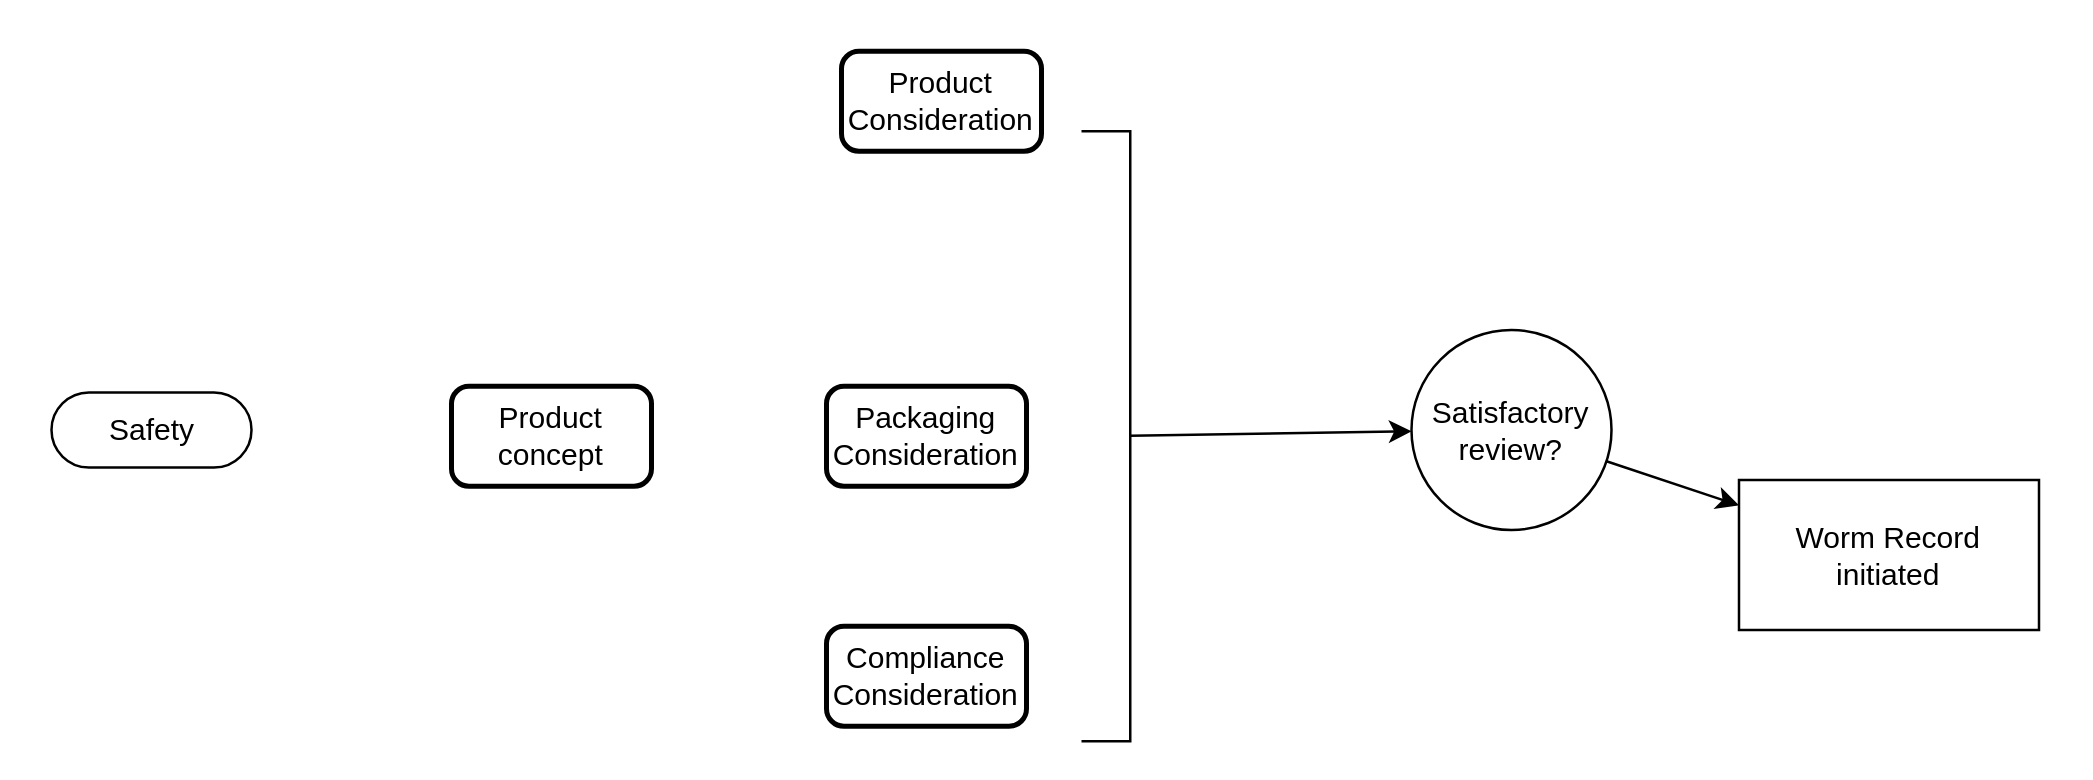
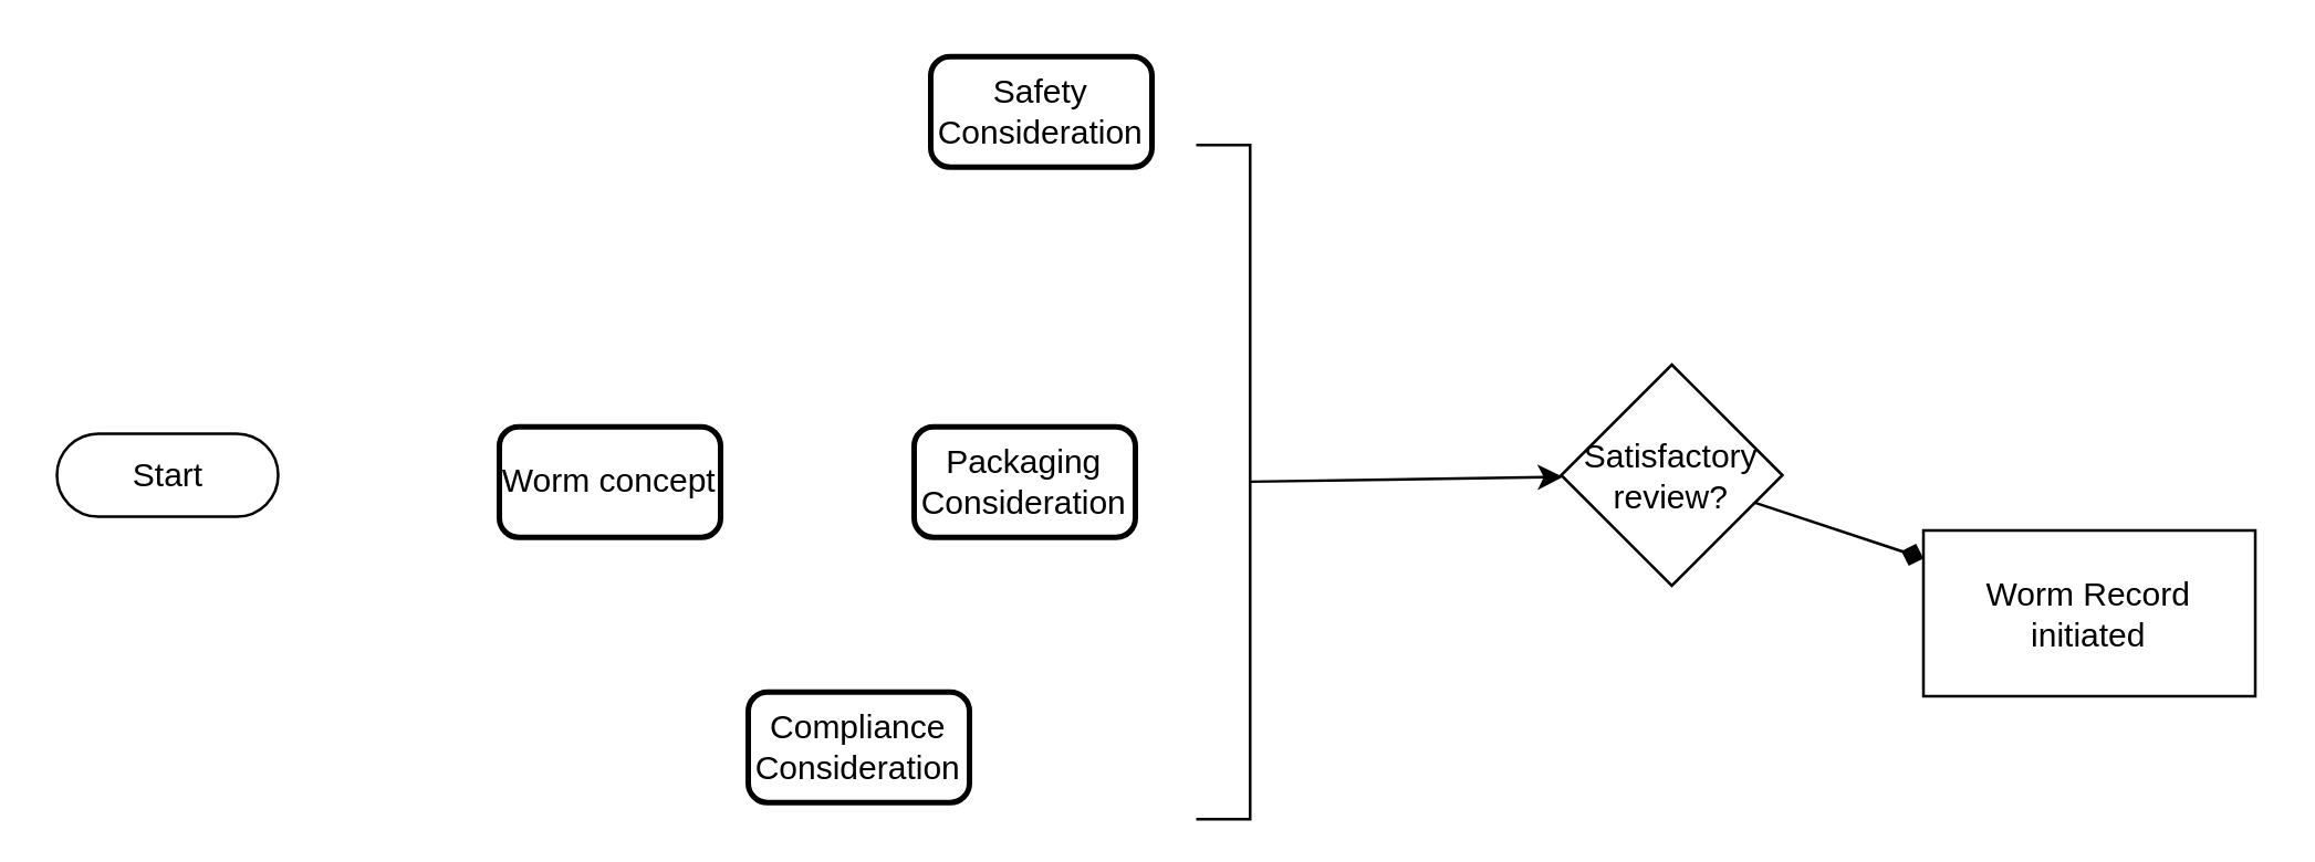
- <mxCell id="4" value="Product Consideration" style="rounded=1;whiteSpace=wrap;html=1;absoluteArcSize=1;arcSize=14;strokeWidth=2;" parent="1" vertex="1"><mxGeometry x="336" y="20" width="80" height="40" as="geometry" /></mxCell>
+ <mxCell id="4" value="Safety Consideration" style="rounded=1;whiteSpace=wrap;html=1;absoluteArcSize=1;arcSize=14;strokeWidth=2;" parent="1" vertex="1"><mxGeometry x="336" y="20" width="80" height="40" as="geometry" /></mxCell>
- <mxCell id="12" value="Satisfactory review?" style="ellipse;whiteSpace=wrap;html=1;" vertex="1" parent="1"><mxGeometry x="564" y="131.5" width="80" height="80" as="geometry" /></mxCell>
+ <mxCell id="12" value="Satisfactory review?" style="rhombus;whiteSpace=wrap;html=1;" vertex="1" parent="1"><mxGeometry x="564" y="131.5" width="80" height="80" as="geometry" /></mxCell>
- <mxCell id="2" value="Safety" style="html=1;dashed=0;whitespace=wrap;shape=mxgraph.dfd.start" parent="1" vertex="1"><mxGeometry x="20" y="156.5" width="80" height="30" as="geometry" /></mxCell>
+ <mxCell id="2" value="Start" style="html=1;dashed=0;whitespace=wrap;shape=mxgraph.dfd.start" parent="1" vertex="1"><mxGeometry x="20" y="156.5" width="80" height="30" as="geometry" /></mxCell>
- <mxCell id="3" value="Product concept" style="rounded=1;whiteSpace=wrap;html=1;absoluteArcSize=1;arcSize=14;strokeWidth=2;" parent="1" vertex="1"><mxGeometry x="180" y="154" width="80" height="40" as="geometry" /></mxCell>
+ <mxCell id="3" value="Worm concept" style="rounded=1;whiteSpace=wrap;html=1;absoluteArcSize=1;arcSize=14;strokeWidth=2;" parent="1" vertex="1"><mxGeometry x="180" y="154" width="80" height="40" as="geometry" /></mxCell>
- <mxCell id="11" value="" style="edgeStyle=none;rounded=0;orthogonalLoop=1;jettySize=auto;html=1;" edge="1" parent="1" source="12" target="13"><mxGeometry relative="1" as="geometry" /></mxCell>
+ <mxCell id="11" value="" style="edgeStyle=none;rounded=0;orthogonalLoop=1;jettySize=auto;html=1;endArrow=diamond;" edge="1" parent="1" source="12" target="13"><mxGeometry relative="1" as="geometry" /></mxCell>
- <mxCell id="6" value="Compliance Consideration" style="rounded=1;whiteSpace=wrap;html=1;absoluteArcSize=1;arcSize=14;strokeWidth=2;" parent="1" vertex="1"><mxGeometry x="330" y="250" width="80" height="40" as="geometry" /></mxCell>
+ <mxCell id="6" value="Compliance Consideration" style="rounded=1;whiteSpace=wrap;html=1;absoluteArcSize=1;arcSize=14;strokeWidth=2;" parent="1" vertex="1"><mxGeometry x="270" y="250" width="80" height="40" as="geometry" /></mxCell>
